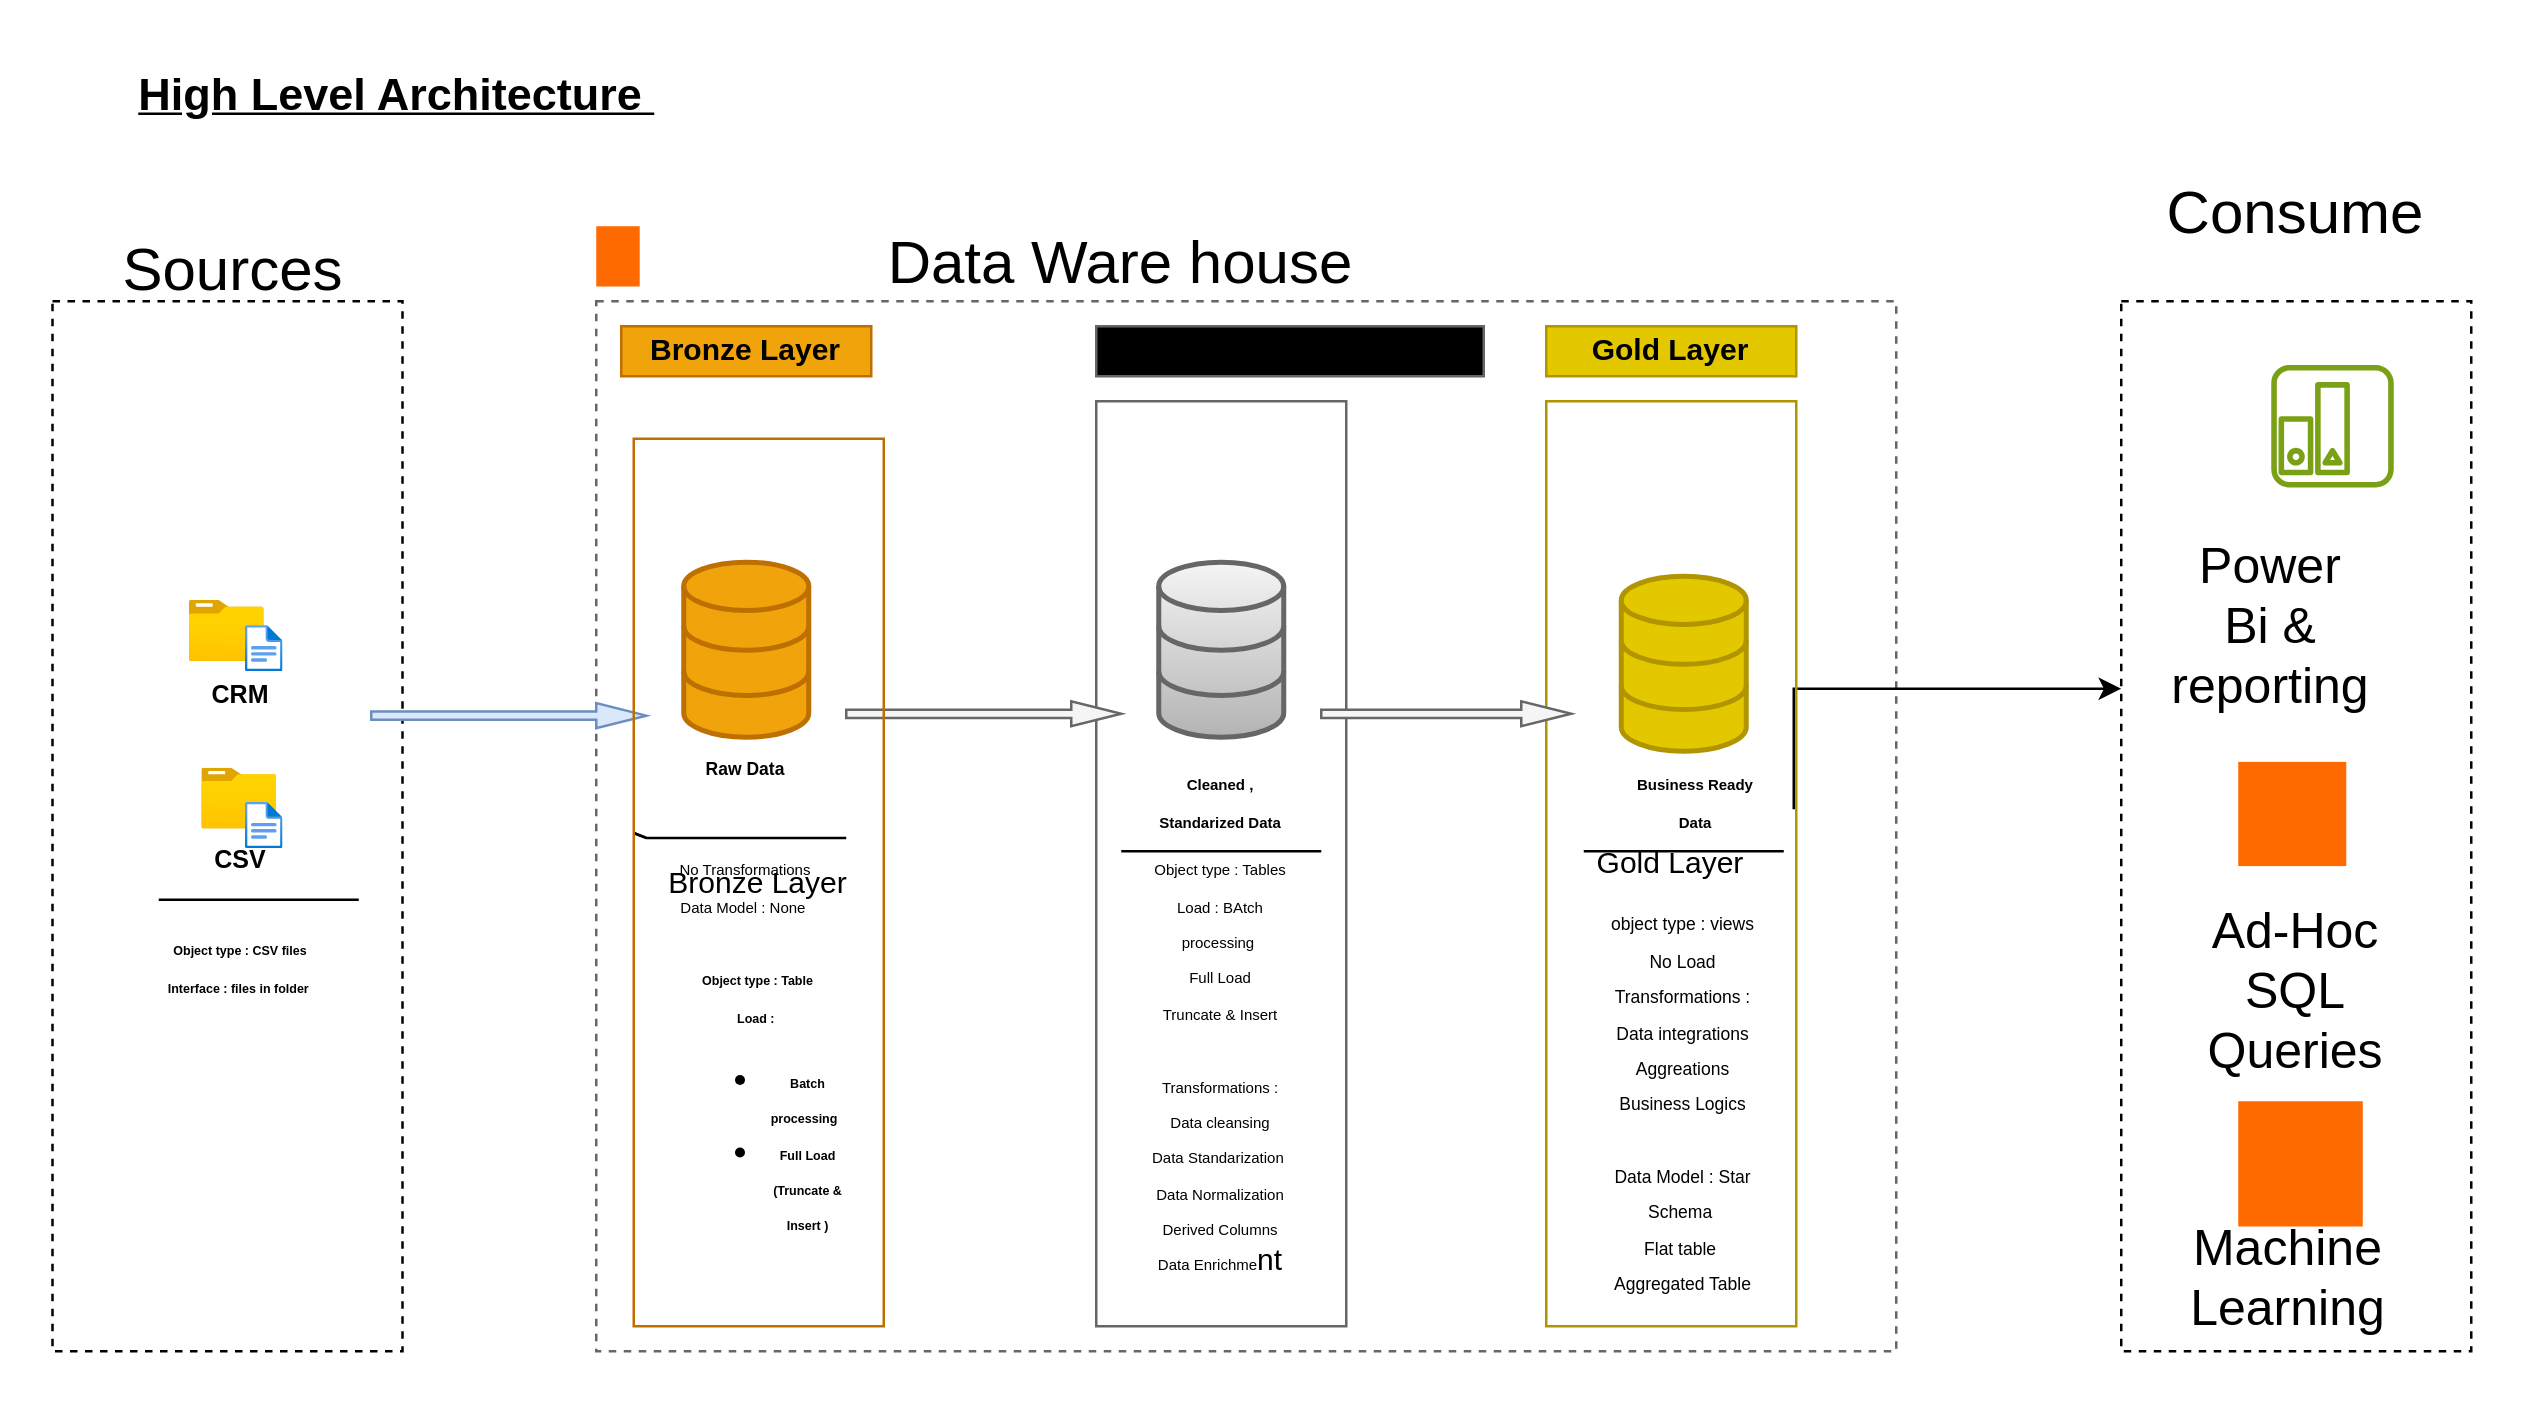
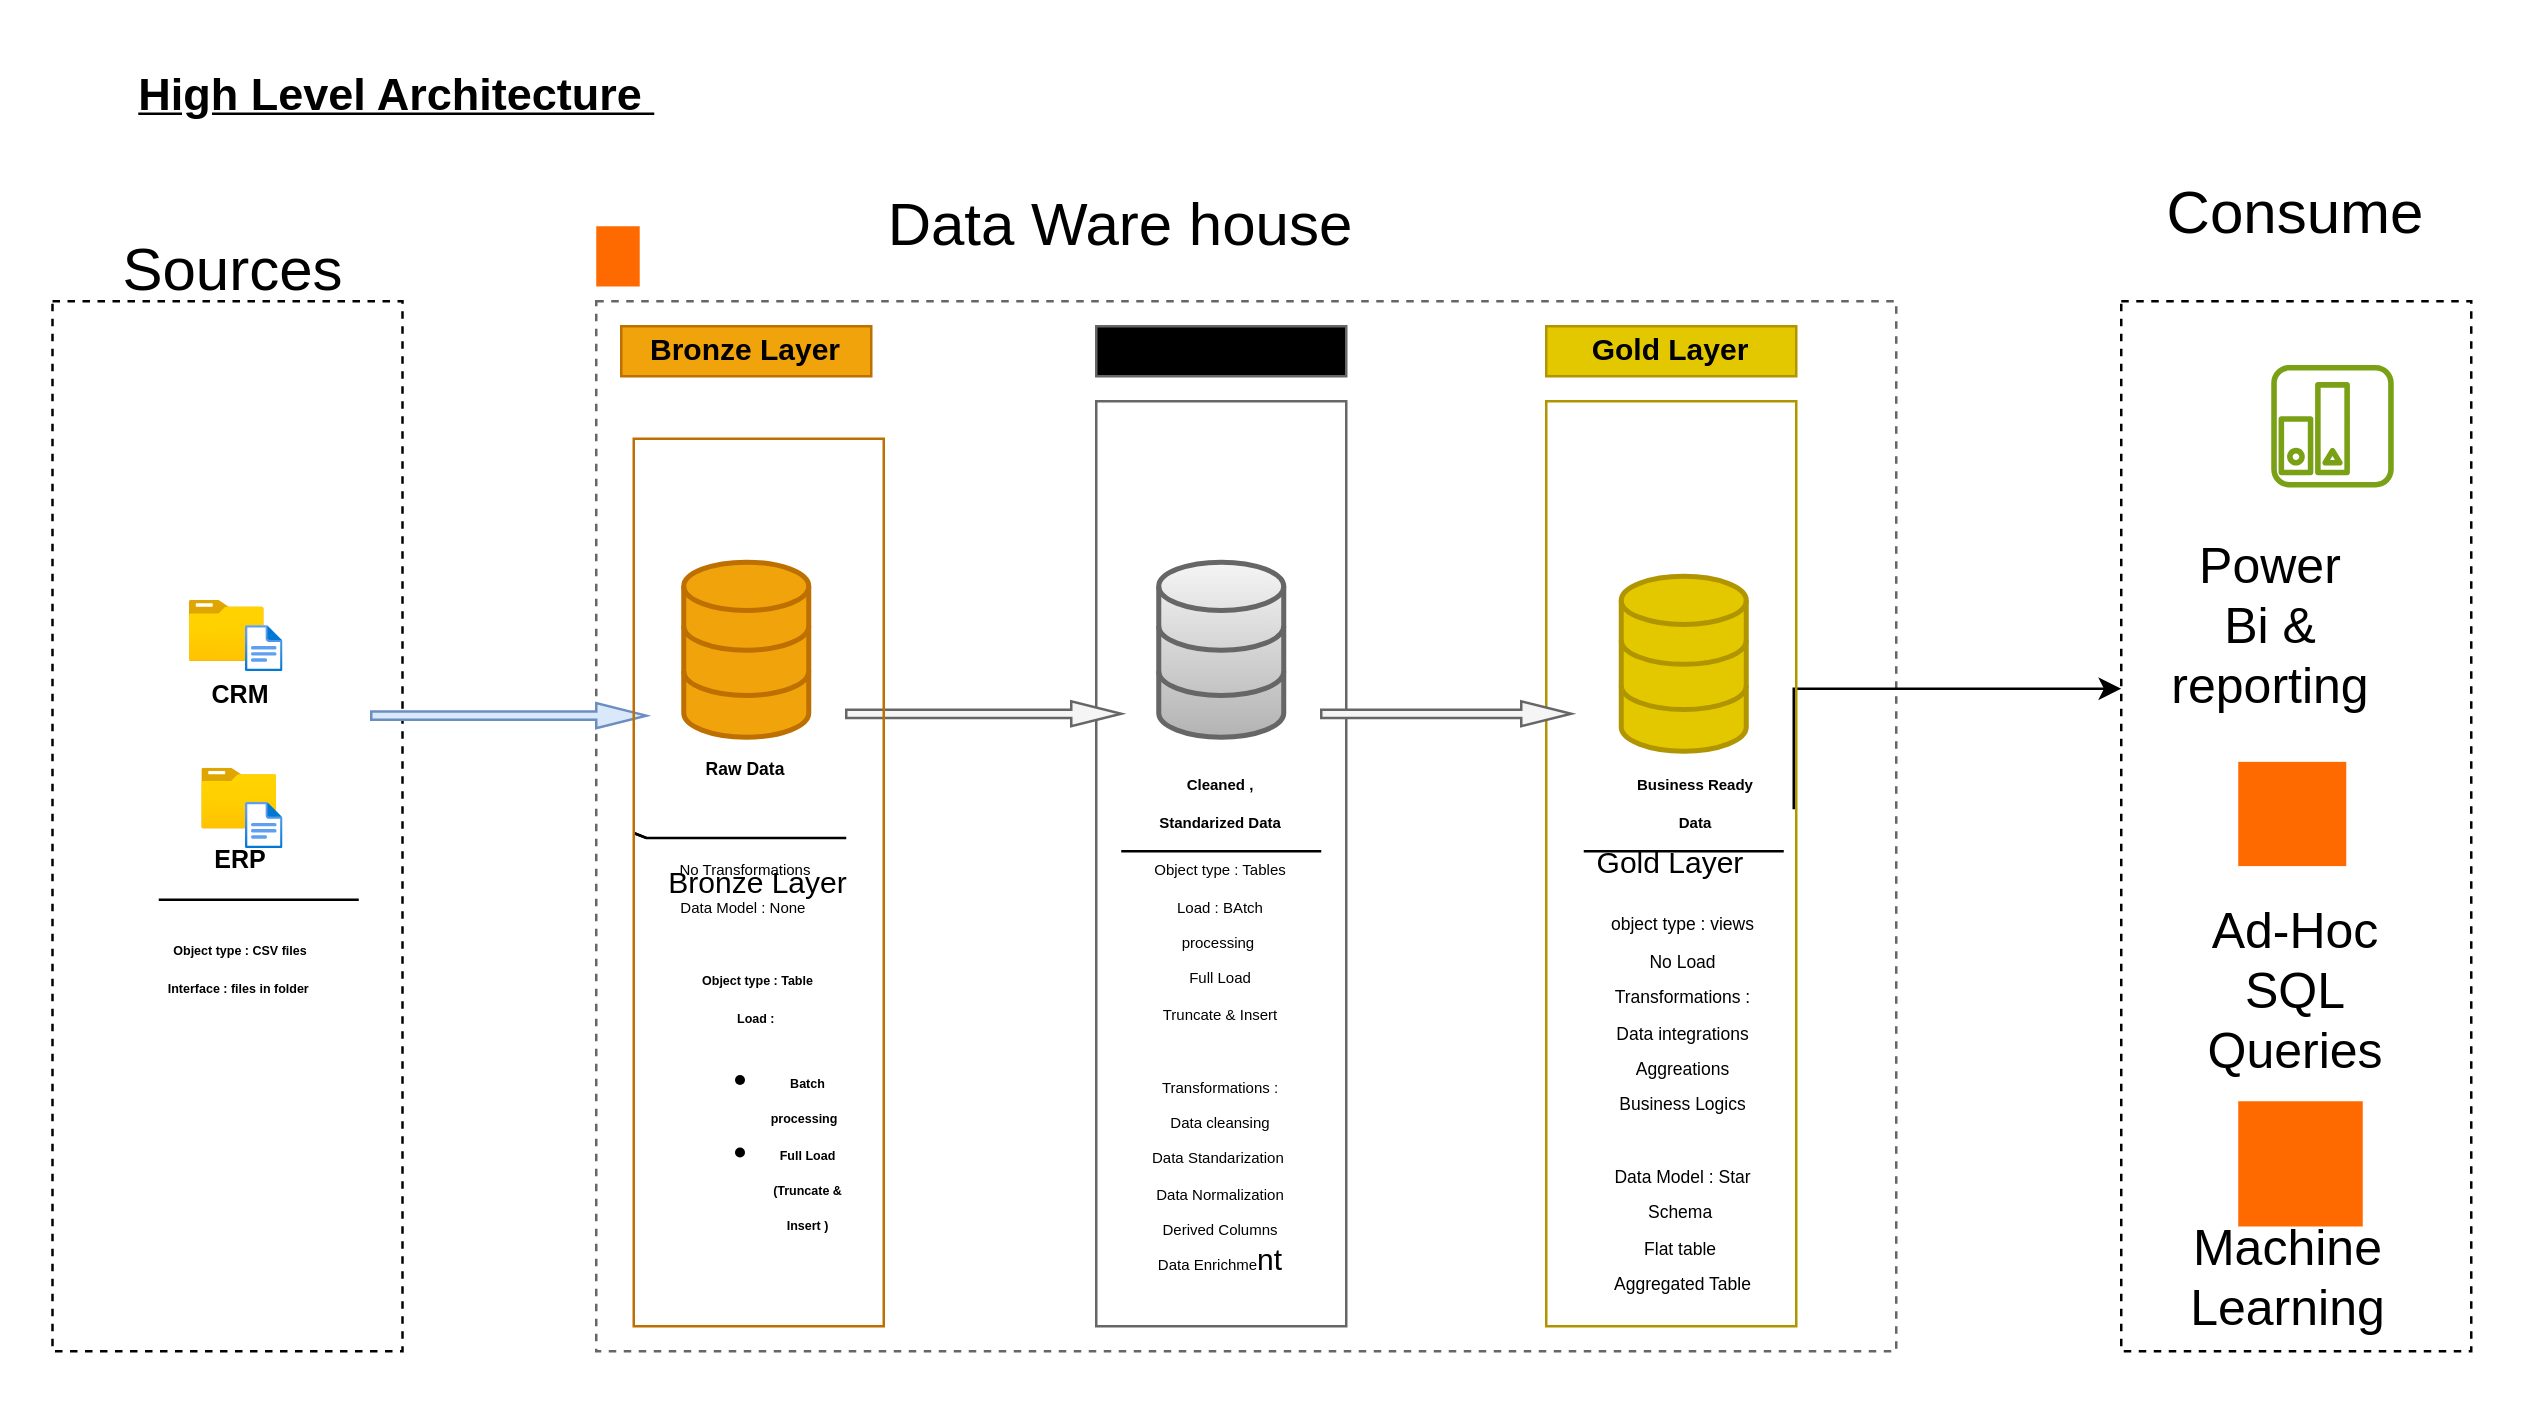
- <mxCell id="6" value="&lt;div&gt;&lt;span style=&quot;font-size: 24px;&quot;&gt;Data Ware house&lt;/span&gt;&lt;/div&gt;" style="text;html=1;align=center;verticalAlign=middle;whiteSpace=wrap;rounded=0;" vertex="1" parent="1"><mxGeometry x="318" y="90" width="260" height="30" as="geometry" /></mxCell>
+ <mxCell id="6" value="&lt;div&gt;&lt;span style=&quot;font-size: 24px;&quot;&gt;Data Ware house&lt;/span&gt;&lt;/div&gt;" style="text;html=1;align=center;verticalAlign=middle;whiteSpace=wrap;rounded=0;" vertex="1" parent="1"><mxGeometry x="318" y="75" width="260" height="30" as="geometry" /></mxCell>
- <mxCell id="10" value="&lt;b&gt;Silver Layer&lt;/b&gt;" style="text;html=1;align=center;verticalAlign=middle;whiteSpace=wrap;rounded=0;fillColor=light-dark(#f5f5f5, #0f0f0f);strokeColor=#666666;gradientColor=#b3b3b3;" vertex="1" parent="1"><mxGeometry x="438" y="130" width="155" height="20" as="geometry" /></mxCell>
+ <mxCell id="10" value="&lt;b&gt;Silver Layer&lt;/b&gt;" style="text;html=1;align=center;verticalAlign=middle;whiteSpace=wrap;rounded=0;fillColor=light-dark(#f5f5f5, #0f0f0f);strokeColor=#666666;gradientColor=#b3b3b3;" vertex="1" parent="1"><mxGeometry x="438" y="130" width="100" height="20" as="geometry" /></mxCell>
- <mxCell id="18" value="&lt;span style=&quot;font-size: 10px;&quot;&gt;&lt;b&gt;CSV&lt;/b&gt;&lt;/span&gt;" style="text;html=1;align=center;verticalAlign=middle;whiteSpace=wrap;rounded=0;" vertex="1" parent="1"><mxGeometry x="65.5" y="328.48" width="60" height="30" as="geometry" /></mxCell>
+ <mxCell id="18" value="&lt;span style=&quot;font-size: 10px;&quot;&gt;&lt;b&gt;ERP&lt;/b&gt;&lt;/span&gt;" style="text;html=1;align=center;verticalAlign=middle;whiteSpace=wrap;rounded=0;" vertex="1" parent="1"><mxGeometry x="65.5" y="328.48" width="60" height="30" as="geometry" /></mxCell>
